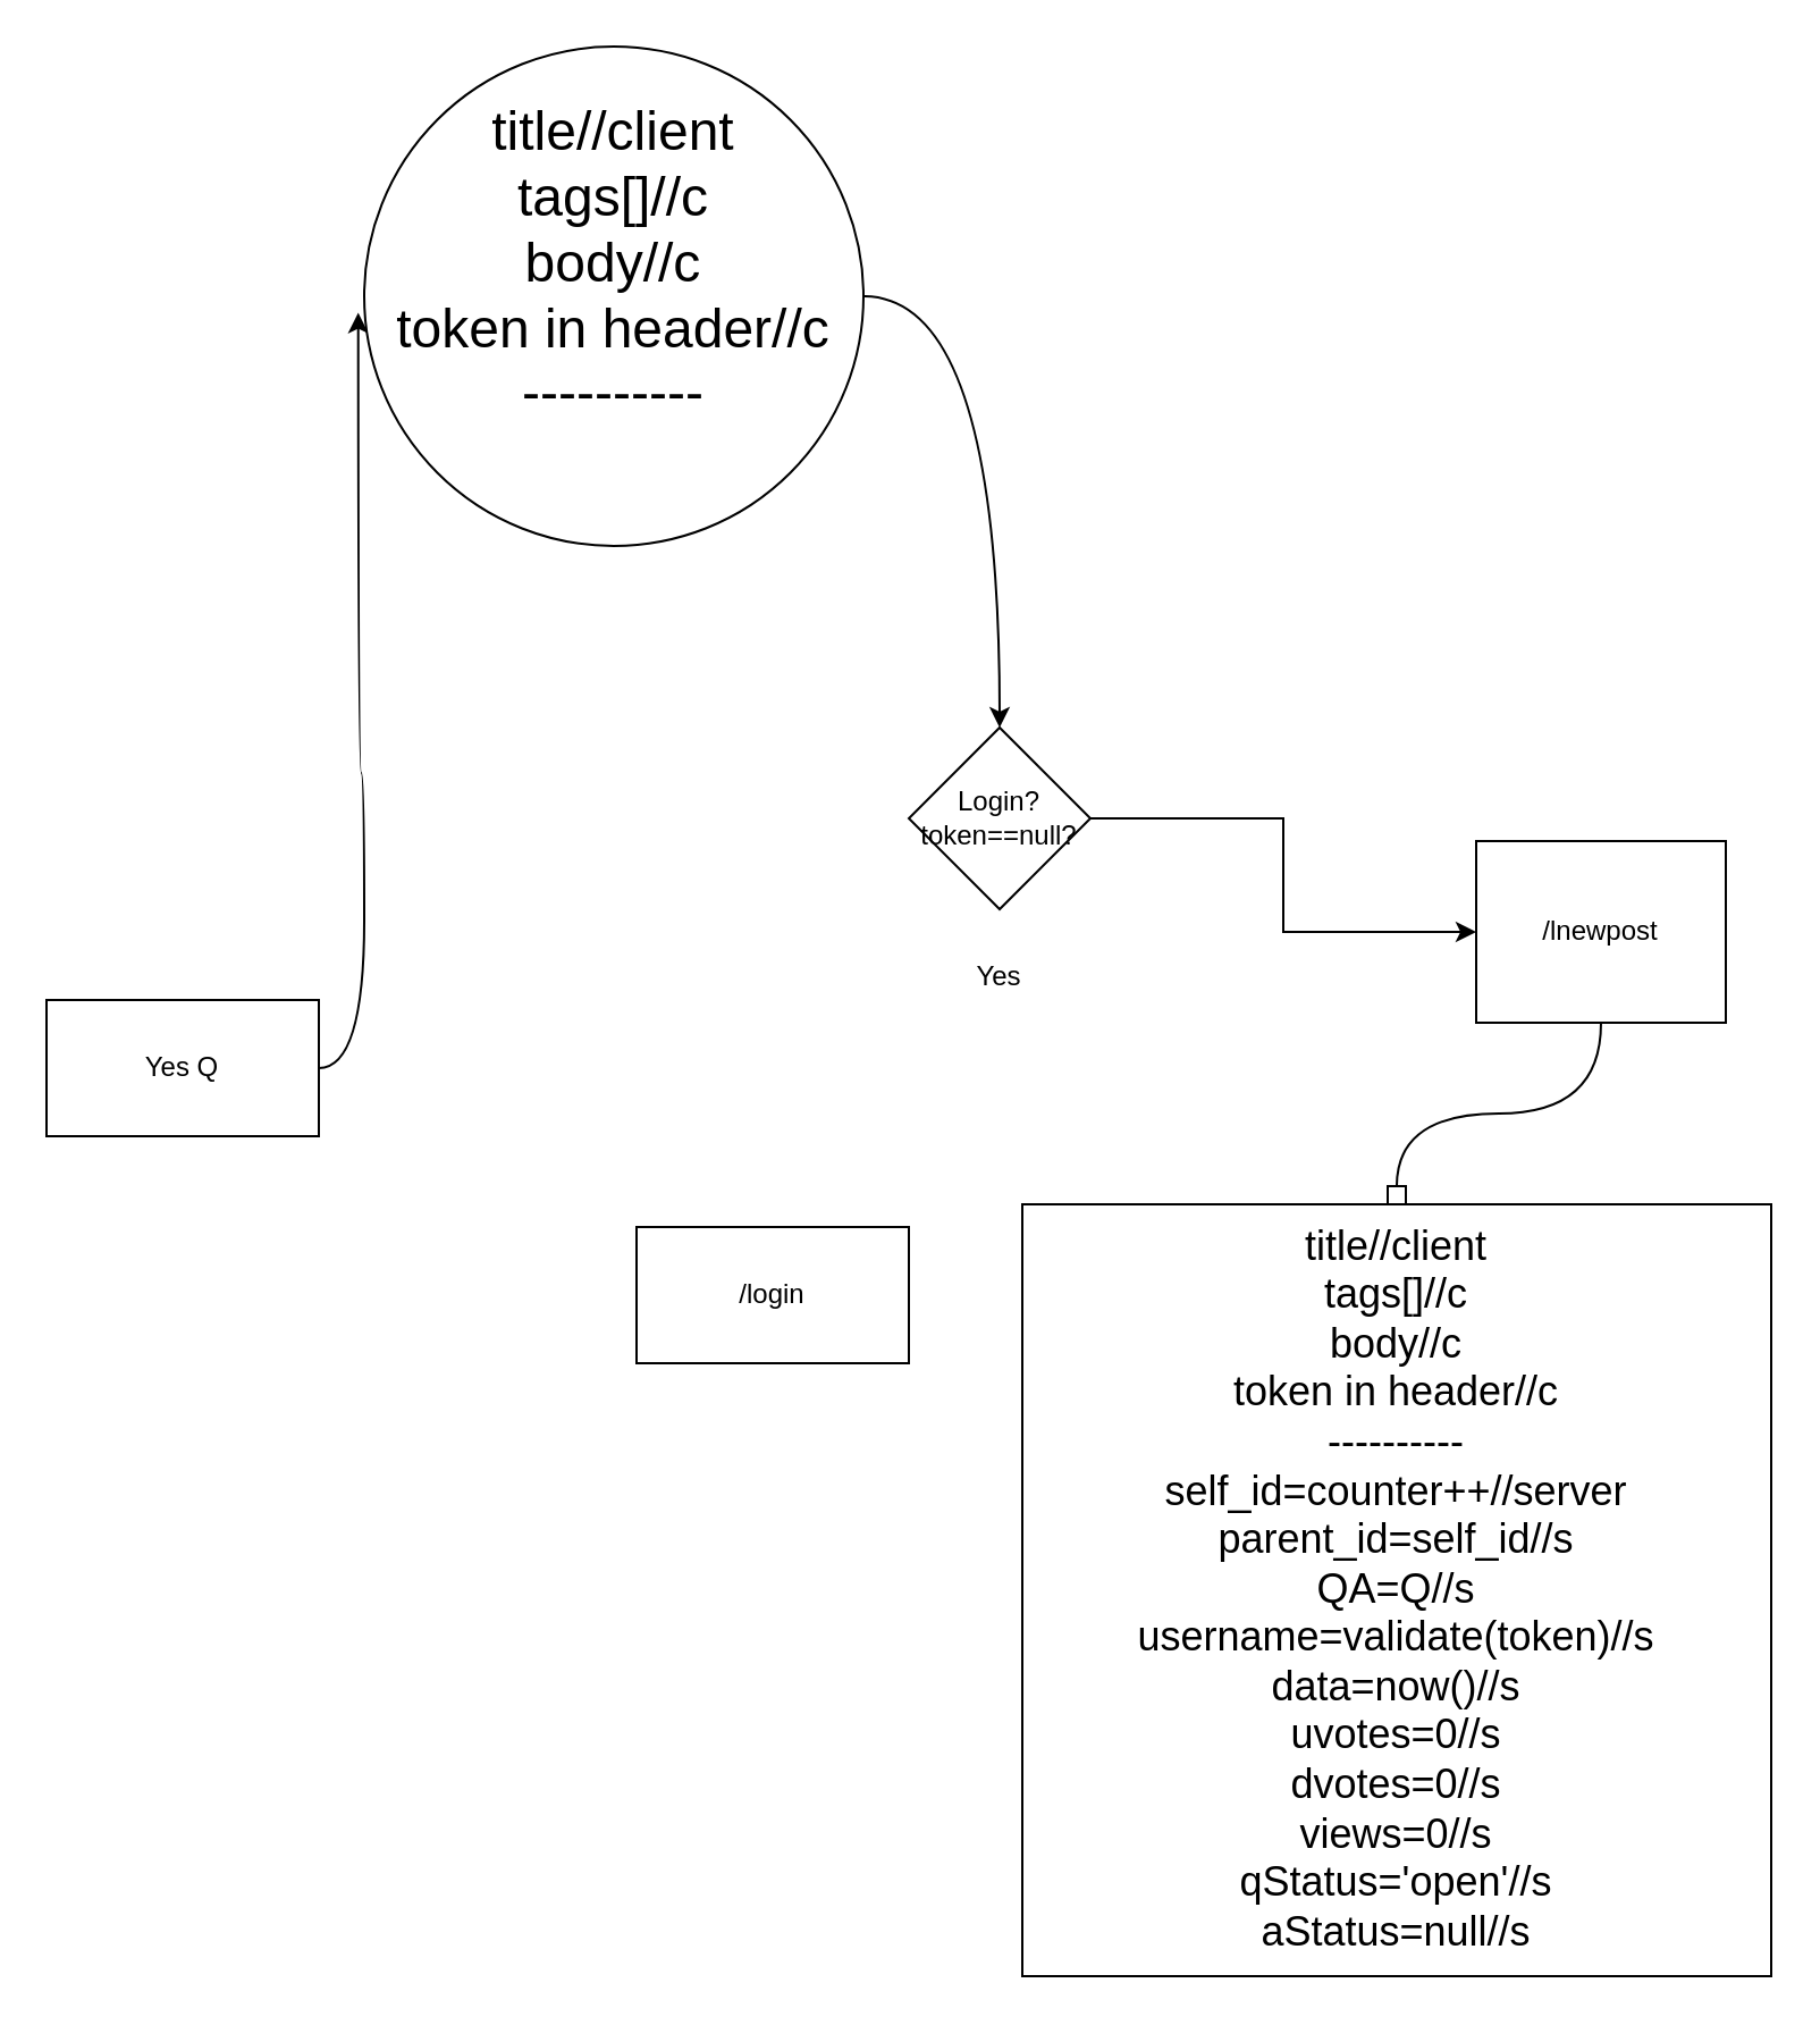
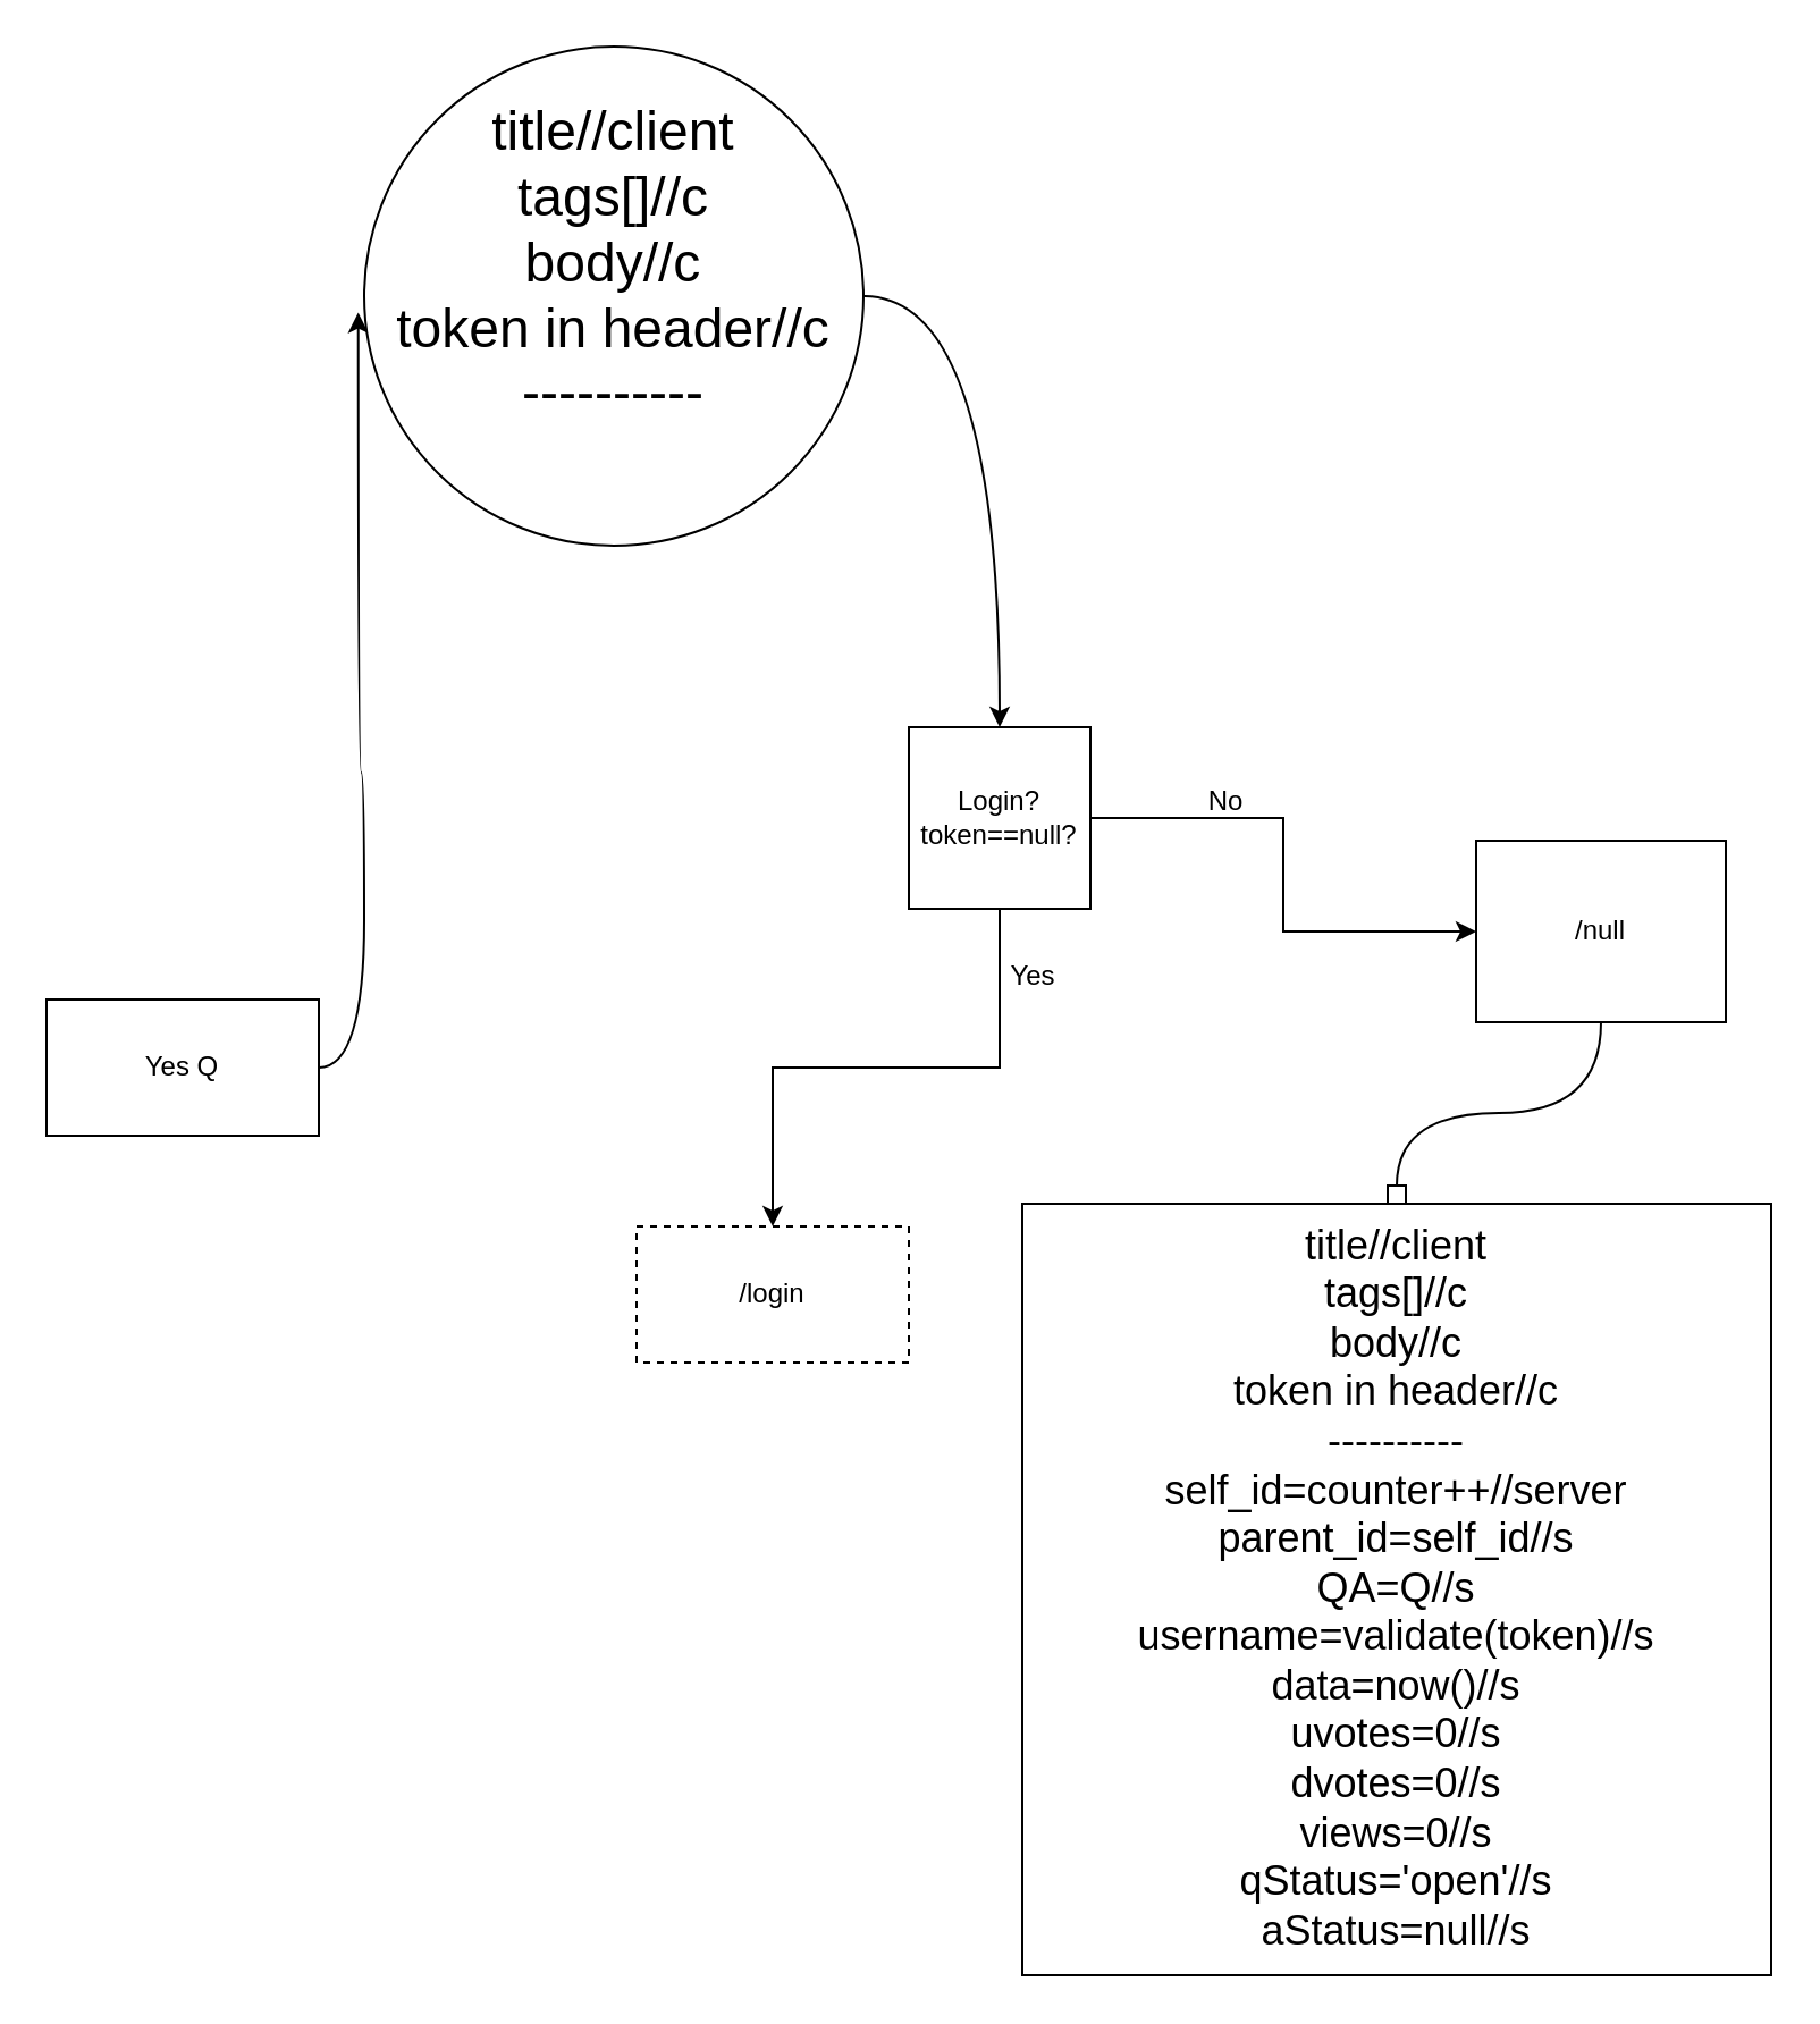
+ <mxCell id="13" value="No" style="text;html=1;strokeColor=none;fillColor=none;align=center;verticalAlign=middle;whiteSpace=wrap;rounded=0;" vertex="1" parent="1"><mxGeometry x="520" y="343" width="40" height="20" as="geometry" /></mxCell>
- <mxCell id="6" value="Login?&lt;br&gt;token==null?" style="rhombus;whiteSpace=wrap;html=1;" vertex="1" parent="1"><mxGeometry x="400" y="320" width="80" height="80" as="geometry" /></mxCell>
+ <mxCell id="6" value="Login?&lt;br&gt;token==null?" style="whiteSpace=wrap;html=1;rounded=0;" vertex="1" parent="1"><mxGeometry x="400" y="320" width="80" height="80" as="geometry" /></mxCell>
- <mxCell id="12" value="/lnewpost&lt;br&gt;" style="whiteSpace=wrap;html=1;" vertex="1" parent="1"><mxGeometry x="650" y="370" width="110" height="80" as="geometry" /></mxCell>
+ <mxCell id="12" value="/null&lt;br&gt;" style="whiteSpace=wrap;html=1;" vertex="1" parent="1"><mxGeometry x="650" y="370" width="110" height="80" as="geometry" /></mxCell>
- <mxCell id="8" value="Yes" style="text;html=1;strokeColor=none;fillColor=none;align=center;verticalAlign=middle;whiteSpace=wrap;rounded=0;" vertex="1" parent="1"><mxGeometry x="420" y="420" width="40" height="20" as="geometry" /></mxCell>
+ <mxCell id="8" value="Yes" style="text;html=1;strokeColor=none;fillColor=none;align=center;verticalAlign=middle;whiteSpace=wrap;rounded=0;" vertex="1" parent="1"><mxGeometry x="435" y="420" width="40" height="20" as="geometry" /></mxCell>
+ <mxCell id="4" style="edgeStyle=orthogonalEdgeStyle;rounded=0;orthogonalLoop=1;jettySize=auto;html=1;" edge="1" parent="1" source="6" target="7"><mxGeometry relative="1" as="geometry"><mxPoint x="450" y="530" as="targetPoint" /></mxGeometry></mxCell>
- <mxCell id="7" value="/login" style="rounded=0;whiteSpace=wrap;html=1;" vertex="1" parent="1"><mxGeometry x="280" y="540" width="120" height="60" as="geometry" /></mxCell>
+ <mxCell id="7" value="/login" style="rounded=0;whiteSpace=wrap;html=1;dashed=1;" vertex="1" parent="1"><mxGeometry x="280" y="540" width="120" height="60" as="geometry" /></mxCell>
